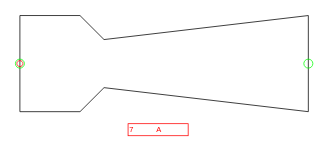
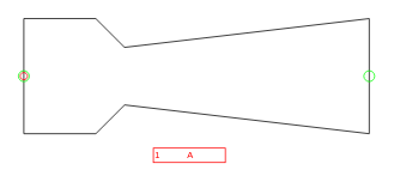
- <mxCell id="2" value="7&amp;nbsp; &amp;nbsp; &amp;nbsp; &amp;nbsp; &amp;nbsp; &amp;nbsp;A" style="rounded=0;whiteSpace=wrap;html=1;fillColor=none;strokeColor=#FF0000;fontColor=#FF0000;fontSize=10;align=left;" vertex="1" parent="1"><mxGeometry x="170" y="164" width="80" height="16" as="geometry" /></mxCell>
+ <mxCell id="2" value="1&amp;nbsp; &amp;nbsp; &amp;nbsp; &amp;nbsp; &amp;nbsp; &amp;nbsp;A" style="rounded=0;whiteSpace=wrap;html=1;fillColor=none;strokeColor=#FF0000;fontColor=#FF0000;fontSize=10;align=left;" vertex="1" parent="1"><mxGeometry x="170" y="164" width="80" height="16" as="geometry" /></mxCell>
